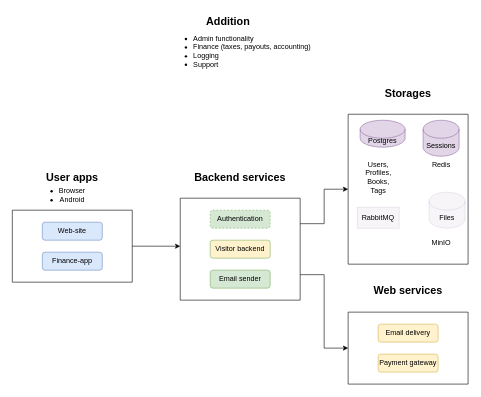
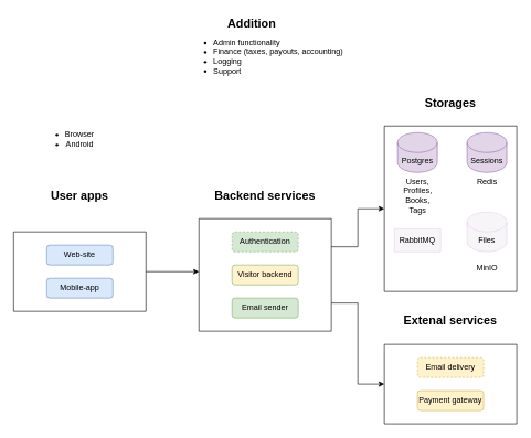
- <mxCell id="17" value="Postgres" style="shape=cylinder3;whiteSpace=wrap;html=1;boundedLbl=1;backgroundOutline=1;size=15;fillColor=#e1d5e7;strokeColor=#9673a6;" parent="16" vertex="1"><mxGeometry x="20" y="10" width="75" height="45" as="geometry" /></mxCell>
+ <mxCell id="17" value="Postgres" style="shape=cylinder3;whiteSpace=wrap;html=1;boundedLbl=1;backgroundOutline=1;size=15;fillColor=#e1d5e7;strokeColor=#9673a6;" parent="16" vertex="1"><mxGeometry x="20" y="10" width="60" height="60" as="geometry" /></mxCell>
- <mxCell id="6" value="&lt;ul&gt;&lt;li&gt;Browser&lt;/li&gt;&lt;li&gt;Android&lt;/li&gt;&lt;/ul&gt;" style="text;html=1;strokeColor=none;fillColor=none;align=center;verticalAlign=middle;whiteSpace=wrap;rounded=0;" parent="1" vertex="1"><mxGeometry x="70" y="310" width="60" height="30" as="geometry" /></mxCell>
+ <mxCell id="6" value="&lt;ul&gt;&lt;li&gt;Browser&lt;/li&gt;&lt;li&gt;Android&lt;/li&gt;&lt;/ul&gt;" style="text;html=1;strokeColor=none;fillColor=none;align=center;verticalAlign=middle;whiteSpace=wrap;rounded=0;" parent="1" vertex="1"><mxGeometry x="70" y="195" width="60" height="30" as="geometry" /></mxCell>
- <mxCell id="22" value="Files" style="shape=cylinder3;whiteSpace=wrap;html=1;boundedLbl=1;backgroundOutline=1;size=15;fillColor=#e1d5e7;strokeColor=#9673a6;opacity=25;" parent="16" vertex="1"><mxGeometry x="135" y="130" width="60" height="60" as="geometry" /></mxCell>
+ <mxCell id="22" value="Files" style="shape=cylinder3;whiteSpace=wrap;html=1;boundedLbl=1;backgroundOutline=1;size=15;fillColor=#e1d5e7;strokeColor=#9673a6;opacity=25;" parent="16" vertex="1"><mxGeometry x="125" y="130" width="60" height="60" as="geometry" /></mxCell>
- <mxCell id="4" value="Finance-app" style="rounded=1;whiteSpace=wrap;html=1;fillColor=#dae8fc;strokeColor=#6c8ebf;" parent="2" vertex="1"><mxGeometry x="50" y="70" width="100" height="30" as="geometry" /></mxCell>
+ <mxCell id="4" value="Mobile-app" style="rounded=1;whiteSpace=wrap;html=1;fillColor=#dae8fc;strokeColor=#6c8ebf;" parent="2" vertex="1"><mxGeometry x="50" y="70" width="100" height="30" as="geometry" /></mxCell>
- <mxCell id="29" value="&lt;font size=&quot;1&quot; style=&quot;&quot;&gt;&lt;b style=&quot;font-size: 18px;&quot;&gt;Web services&lt;/b&gt;&lt;/font&gt;" style="text;html=1;strokeColor=none;fillColor=none;align=center;verticalAlign=middle;whiteSpace=wrap;rounded=0;" parent="1" vertex="1"><mxGeometry x="600" y="470" width="160" height="30" as="geometry" /></mxCell>
+ <mxCell id="29" value="&lt;font size=&quot;1&quot; style=&quot;&quot;&gt;&lt;b style=&quot;font-size: 18px;&quot;&gt;Extenal services&lt;/b&gt;&lt;/font&gt;" style="text;html=1;strokeColor=none;fillColor=none;align=center;verticalAlign=middle;whiteSpace=wrap;rounded=0;" parent="1" vertex="1"><mxGeometry x="600" y="470" width="160" height="30" as="geometry" /></mxCell>
- <mxCell id="27" value="Email delivery" style="rounded=1;whiteSpace=wrap;html=1;fillColor=#fff2cc;strokeColor=#d6b656;" parent="26" vertex="1"><mxGeometry x="50" y="20" width="100" height="30" as="geometry" /></mxCell>
+ <mxCell id="27" value="Email delivery" style="rounded=1;whiteSpace=wrap;html=1;fillColor=#fff2cc;strokeColor=#d6b656;dashed=1;" parent="26" vertex="1"><mxGeometry x="50" y="20" width="100" height="30" as="geometry" /></mxCell>
